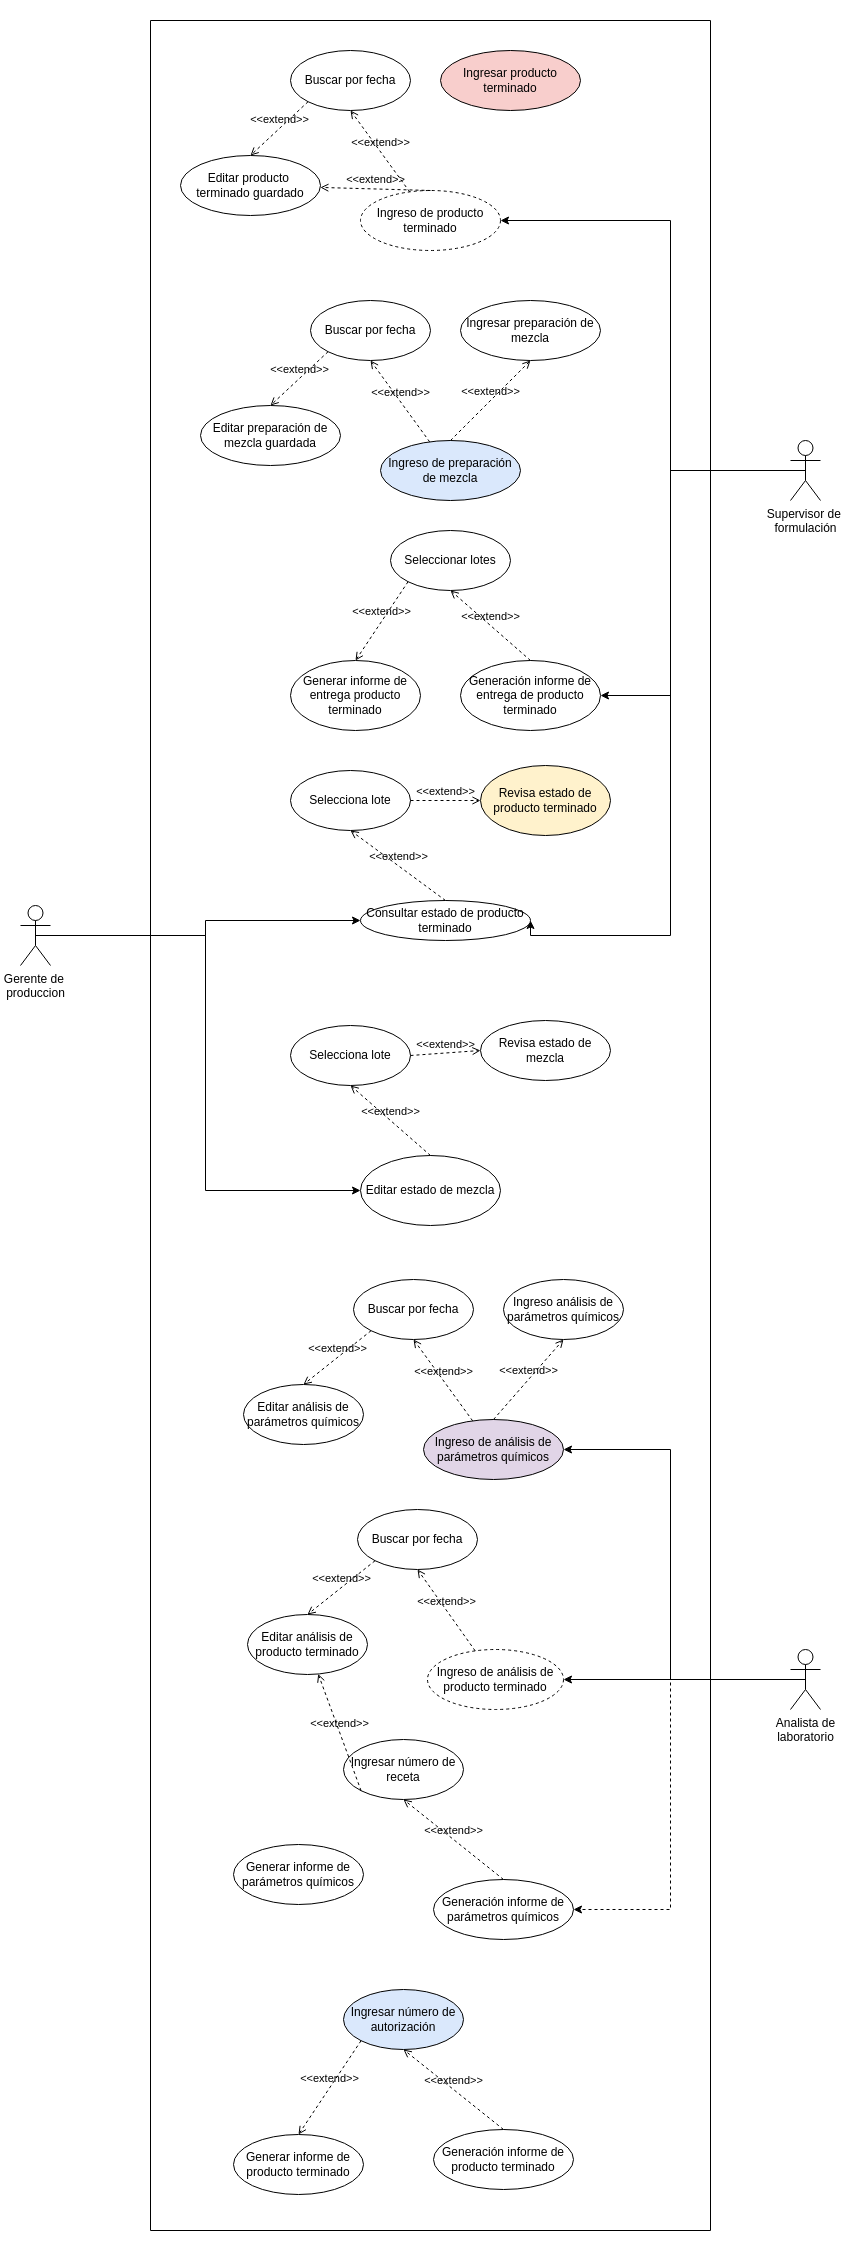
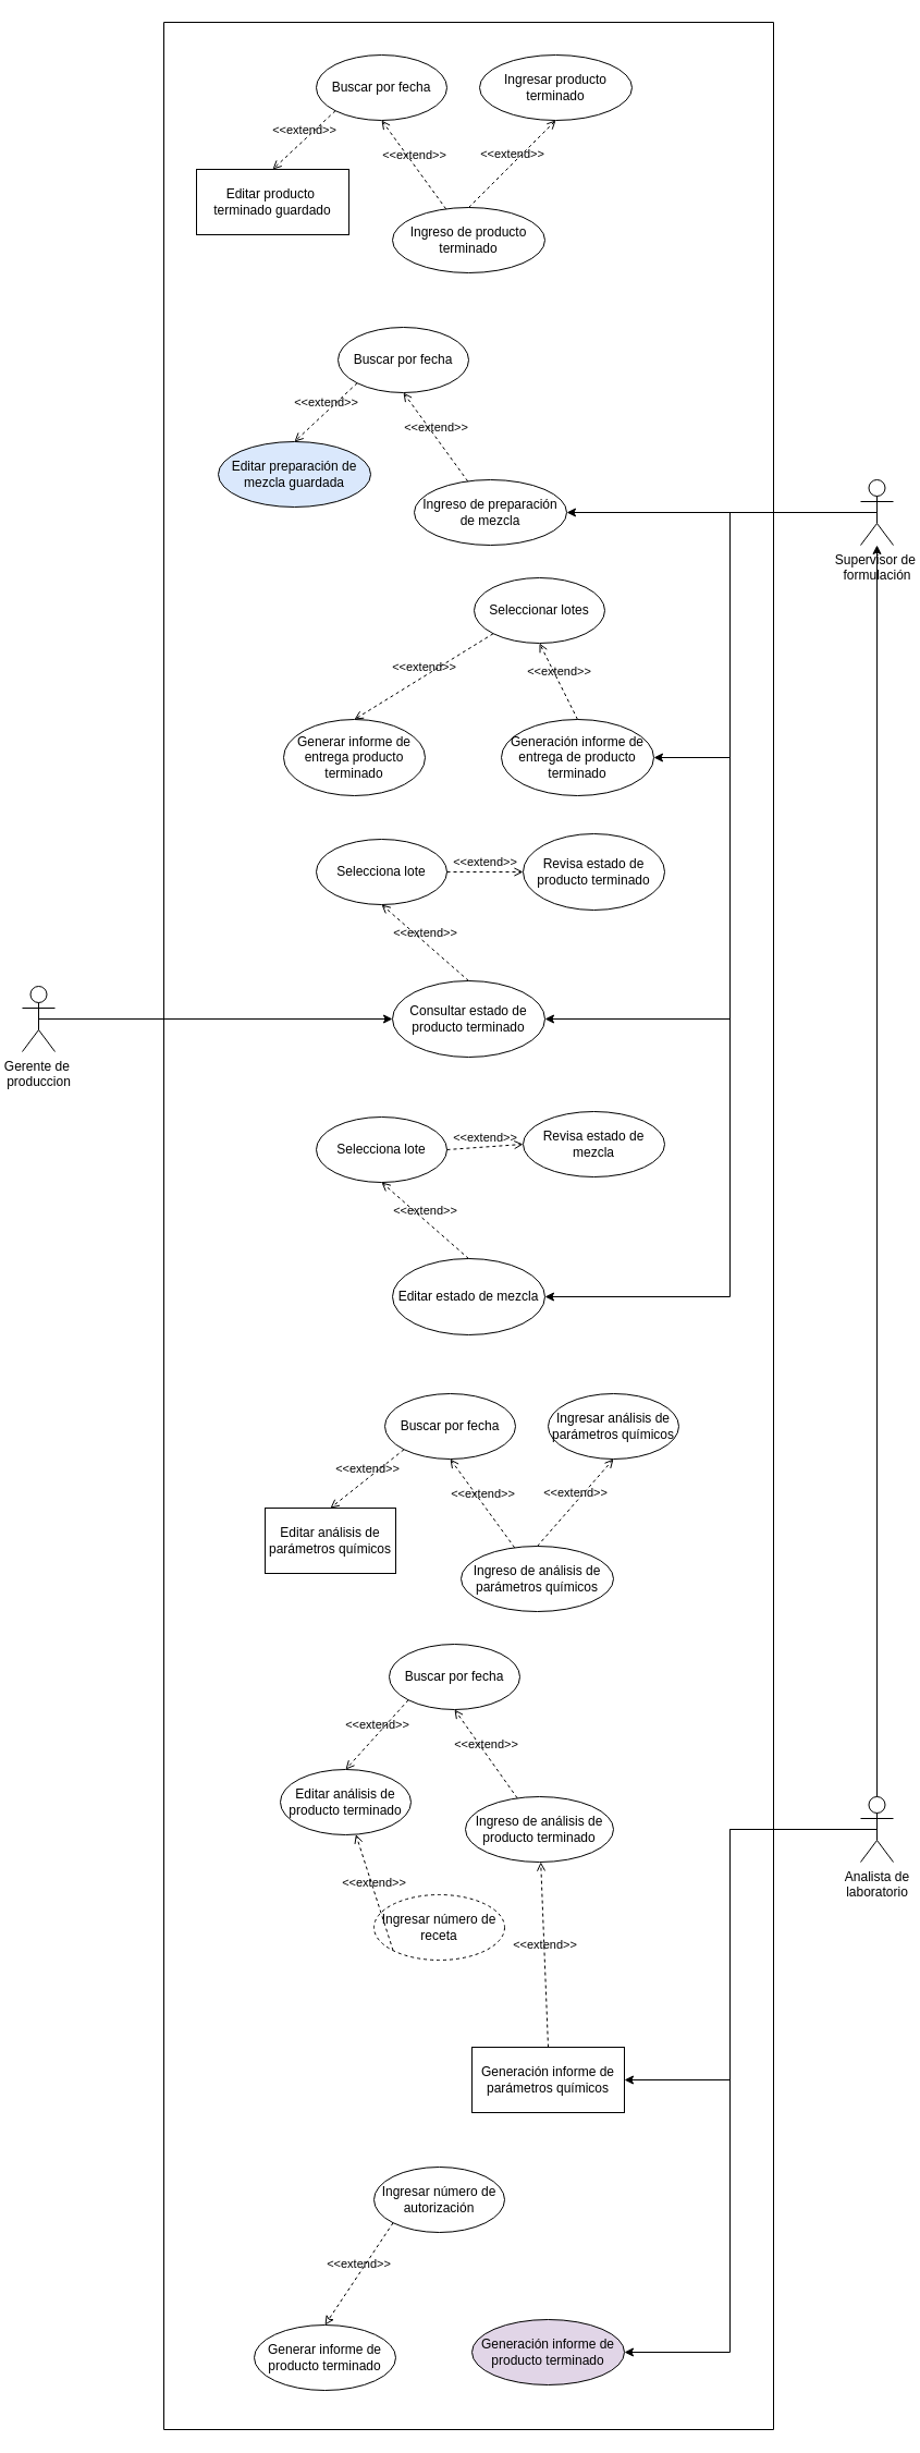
- <mxCell id="37" value="Ingresar producto terminado" style="ellipse;whiteSpace=wrap;html=1;fillColor=#f8cecc;" vertex="1" parent="8"><mxGeometry x="290" y="30" width="140" height="60" as="geometry" /></mxCell>
+ <mxCell id="37" value="Ingresar producto terminado" style="ellipse;whiteSpace=wrap;html=1;" vertex="1" parent="8"><mxGeometry x="290" y="30" width="140" height="60" as="geometry" /></mxCell>
- <mxCell id="35" value="&lt;div&gt;Editar producto&amp;nbsp;&lt;/div&gt;&lt;div&gt;terminado guardado&lt;/div&gt;" style="ellipse;whiteSpace=wrap;html=1;" vertex="1" parent="8"><mxGeometry x="30" y="135" width="140" height="60" as="geometry" /></mxCell>
+ <mxCell id="35" value="&lt;div&gt;Editar producto&amp;nbsp;&lt;/div&gt;&lt;div&gt;terminado guardado&lt;/div&gt;" style="whiteSpace=wrap;html=1;rounded=0;" vertex="1" parent="8"><mxGeometry x="30" y="135" width="140" height="60" as="geometry" /></mxCell>
- <mxCell id="36" value="&amp;lt;&amp;lt;extend&amp;gt;&amp;gt;" style="html=1;verticalAlign=bottom;labelBackgroundColor=none;endArrow=open;endFill=0;dashed=1;rounded=0;exitX=0.5;exitY=0;exitDx=0;exitDy=0;" edge="1" source="31" target="35" parent="8"><mxGeometry width="160" relative="1" as="geometry"><mxPoint x="437" y="171" as="sourcePoint" /><mxPoint x="550" y="199.5" as="targetPoint" /></mxGeometry></mxCell>
+ <mxCell id="36" value="&amp;lt;&amp;lt;extend&amp;gt;&amp;gt;" style="html=1;verticalAlign=bottom;labelBackgroundColor=none;endArrow=open;endFill=0;dashed=1;rounded=0;entryX=0.5;entryY=1;entryDx=0;entryDy=0;exitX=0.5;exitY=0;exitDx=0;exitDy=0;" edge="1" source="31" target="37" parent="8"><mxGeometry width="160" relative="1" as="geometry"><mxPoint x="437" y="171" as="sourcePoint" /><mxPoint x="550" y="199.5" as="targetPoint" /></mxGeometry></mxCell>
- <mxCell id="31" value="&lt;div&gt;Ingreso de producto terminado&lt;br&gt;&lt;/div&gt;" style="ellipse;whiteSpace=wrap;html=1;dashed=1;" vertex="1" parent="8"><mxGeometry x="210" y="170" width="140" height="60" as="geometry" /></mxCell>
+ <mxCell id="31" value="&lt;div&gt;Ingreso de producto terminado&lt;br&gt;&lt;/div&gt;" style="ellipse;whiteSpace=wrap;html=1;" vertex="1" parent="8"><mxGeometry x="210" y="170" width="140" height="60" as="geometry" /></mxCell>
- <mxCell id="2" style="edgeStyle=orthogonalEdgeStyle;rounded=0;orthogonalLoop=1;jettySize=auto;html=1;exitX=0.5;exitY=0.5;exitDx=0;exitDy=0;exitPerimeter=0;entryX=1;entryY=0.5;entryDx=0;entryDy=0;" edge="1" parent="1" source="7" target="31"><mxGeometry relative="1" as="geometry"><Array as="points"><mxPoint x="670" y="470" /><mxPoint x="670" y="220" /></Array></mxGeometry></mxCell>
- <mxCell id="44" value="Ingresar preparación de mezcla" style="ellipse;whiteSpace=wrap;html=1;" vertex="1" parent="8"><mxGeometry x="310" y="280" width="140" height="60" as="geometry" /></mxCell>
- <mxCell id="43" value="&amp;lt;&amp;lt;extend&amp;gt;&amp;gt;" style="html=1;verticalAlign=bottom;labelBackgroundColor=none;endArrow=open;endFill=0;dashed=1;rounded=0;entryX=0.5;entryY=1;entryDx=0;entryDy=0;exitX=0.5;exitY=0;exitDx=0;exitDy=0;" edge="1" source="38" target="44" parent="8"><mxGeometry width="160" relative="1" as="geometry"><mxPoint x="457" y="421" as="sourcePoint" /><mxPoint x="570" y="449.5" as="targetPoint" /></mxGeometry></mxCell>
- <mxCell id="42" value="Editar preparación de mezcla guardada" style="ellipse;whiteSpace=wrap;html=1;" vertex="1" parent="8"><mxGeometry x="50" y="385" width="140" height="60" as="geometry" /></mxCell>
+ <mxCell id="42" value="Editar preparación de mezcla guardada" style="ellipse;whiteSpace=wrap;html=1;fillColor=#dae8fc;" vertex="1" parent="8"><mxGeometry x="50" y="385" width="140" height="60" as="geometry" /></mxCell>
- <mxCell id="38" value="&lt;div&gt;Ingreso de preparación de mezcla&lt;br&gt;&lt;/div&gt;" style="ellipse;whiteSpace=wrap;html=1;fillColor=#dae8fc;" vertex="1" parent="8"><mxGeometry x="230" y="420" width="140" height="60" as="geometry" /></mxCell>
+ <mxCell id="38" value="&lt;div&gt;Ingreso de preparación de mezcla&lt;br&gt;&lt;/div&gt;" style="ellipse;whiteSpace=wrap;html=1;" vertex="1" parent="8"><mxGeometry x="230" y="420" width="140" height="60" as="geometry" /></mxCell>
+ <mxCell id="3" style="edgeStyle=orthogonalEdgeStyle;rounded=0;orthogonalLoop=1;jettySize=auto;html=1;exitX=0.5;exitY=0.5;exitDx=0;exitDy=0;exitPerimeter=0;entryX=1;entryY=0.5;entryDx=0;entryDy=0;" edge="1" parent="1" source="7" target="38"><mxGeometry relative="1" as="geometry"><Array as="points"><mxPoint x="805" y="470" /></Array></mxGeometry></mxCell>
- <mxCell id="46" value="Seleccionar lotes" style="ellipse;whiteSpace=wrap;html=1;" vertex="1" parent="8"><mxGeometry x="240" y="510" width="120" height="60" as="geometry" /></mxCell>
+ <mxCell id="46" value="Seleccionar lotes" style="ellipse;whiteSpace=wrap;html=1;" vertex="1" parent="8"><mxGeometry x="285" y="510" width="120" height="60" as="geometry" /></mxCell>
- <mxCell id="47" value="Generar informe de entrega producto terminado" style="ellipse;whiteSpace=wrap;html=1;" vertex="1" parent="8"><mxGeometry x="140" y="640" width="130" height="70" as="geometry" /></mxCell>
+ <mxCell id="47" value="Generar informe de entrega producto terminado" style="ellipse;whiteSpace=wrap;html=1;" vertex="1" parent="8"><mxGeometry x="110" y="640" width="130" height="70" as="geometry" /></mxCell>
- <mxCell id="52" value="Revisa estado de producto terminado" style="ellipse;whiteSpace=wrap;html=1;fillColor=#fff2cc;" vertex="1" parent="8"><mxGeometry x="330" y="745" width="130" height="70" as="geometry" /></mxCell>
+ <mxCell id="52" value="Revisa estado de producto terminado" style="ellipse;whiteSpace=wrap;html=1;" vertex="1" parent="8"><mxGeometry x="330" y="745" width="130" height="70" as="geometry" /></mxCell>
- <mxCell id="50" value="Consultar estado de producto terminado" style="ellipse;whiteSpace=wrap;html=1;" vertex="1" parent="8"><mxGeometry x="210" y="880" width="170" height="40" as="geometry" /></mxCell>
+ <mxCell id="50" value="Consultar estado de producto terminado" style="ellipse;whiteSpace=wrap;html=1;" vertex="1" parent="8"><mxGeometry x="210" y="880" width="140" height="70" as="geometry" /></mxCell>
- <mxCell id="61" style="edgeStyle=orthogonalEdgeStyle;rounded=0;orthogonalLoop=1;jettySize=auto;html=1;exitX=0.5;exitY=0.5;exitDx=0;exitDy=0;exitPerimeter=0;entryX=0;entryY=0.5;entryDx=0;entryDy=0;" edge="1" parent="1" source="62" target="55"><mxGeometry relative="1" as="geometry" /></mxCell>
+ <mxCell id="6" style="edgeStyle=orthogonalEdgeStyle;rounded=0;orthogonalLoop=1;jettySize=auto;html=1;exitX=0.5;exitY=0.5;exitDx=0;exitDy=0;exitPerimeter=0;entryX=1;entryY=0.5;entryDx=0;entryDy=0;" edge="1" parent="1" source="7" target="55"><mxGeometry relative="1" as="geometry"><Array as="points"><mxPoint x="670" y="470" /><mxPoint x="670" y="1190" /></Array></mxGeometry></mxCell>
- <mxCell id="16" value="Ingreso análisis de parámetros químicos" style="ellipse;whiteSpace=wrap;html=1;" vertex="1" parent="8"><mxGeometry x="353" y="1259" width="120" height="60" as="geometry" /></mxCell>
+ <mxCell id="16" value="Ingresar análisis de parámetros químicos" style="ellipse;whiteSpace=wrap;html=1;" vertex="1" parent="8"><mxGeometry x="353" y="1259" width="120" height="60" as="geometry" /></mxCell>
- <mxCell id="14" value="Editar análisis de parámetros químicos" style="ellipse;whiteSpace=wrap;html=1;" vertex="1" parent="8"><mxGeometry x="93" y="1364" width="120" height="60" as="geometry" /></mxCell>
+ <mxCell id="14" value="Editar análisis de parámetros químicos" style="whiteSpace=wrap;html=1;rounded=0;" vertex="1" parent="8"><mxGeometry x="93" y="1364" width="120" height="60" as="geometry" /></mxCell>
- <mxCell id="9" value="&lt;div&gt;Ingreso de análisis de parámetros químicos&lt;br&gt;&lt;/div&gt;" style="ellipse;whiteSpace=wrap;html=1;fillColor=#e1d5e7;" parent="8" vertex="1"><mxGeometry x="273" y="1399" width="140" height="60" as="geometry" /></mxCell>
+ <mxCell id="9" value="&lt;div&gt;Ingreso de análisis de parámetros químicos&lt;br&gt;&lt;/div&gt;" style="ellipse;whiteSpace=wrap;html=1;" parent="8" vertex="1"><mxGeometry x="273" y="1399" width="140" height="60" as="geometry" /></mxCell>
- <mxCell id="64" style="edgeStyle=orthogonalEdgeStyle;rounded=0;orthogonalLoop=1;jettySize=auto;html=1;exitX=0.5;exitY=0.5;exitDx=0;exitDy=0;exitPerimeter=0;entryX=1;entryY=0.5;entryDx=0;entryDy=0;" edge="1" parent="1" source="67" target="9"><mxGeometry relative="1" as="geometry"><Array as="points"><mxPoint x="670" y="1679" /><mxPoint x="670" y="1449" /></Array></mxGeometry></mxCell>
- <mxCell id="21" value="Editar análisis de producto terminado" style="ellipse;whiteSpace=wrap;html=1;" vertex="1" parent="8"><mxGeometry x="97" y="1594" width="120" height="60" as="geometry" /></mxCell>
+ <mxCell id="21" value="Editar análisis de producto terminado" style="ellipse;whiteSpace=wrap;html=1;" vertex="1" parent="8"><mxGeometry x="107" y="1604" width="120" height="60" as="geometry" /></mxCell>
- <mxCell id="17" value="&lt;div&gt;Ingreso de análisis de producto terminado&lt;br&gt;&lt;/div&gt;" style="ellipse;whiteSpace=wrap;html=1;dashed=1;" vertex="1" parent="8"><mxGeometry x="277" y="1629" width="136" height="60" as="geometry" /></mxCell>
+ <mxCell id="17" value="&lt;div&gt;Ingreso de análisis de producto terminado&lt;br&gt;&lt;/div&gt;" style="ellipse;whiteSpace=wrap;html=1;" vertex="1" parent="8"><mxGeometry x="277" y="1629" width="136" height="60" as="geometry" /></mxCell>
- <mxCell id="63" style="edgeStyle=orthogonalEdgeStyle;rounded=0;orthogonalLoop=1;jettySize=auto;html=1;exitX=0.5;exitY=0.5;exitDx=0;exitDy=0;exitPerimeter=0;entryX=1;entryY=0.5;entryDx=0;entryDy=0;" edge="1" parent="1" source="67" target="17"><mxGeometry relative="1" as="geometry" /></mxCell>
+ <mxCell id="63" style="edgeStyle=orthogonalEdgeStyle;rounded=0;orthogonalLoop=1;jettySize=auto;html=1;exitX=0.5;exitY=0.5;exitDx=0;exitDy=0;exitPerimeter=0;" edge="1" parent="1" source="67" target="7"><mxGeometry relative="1" as="geometry" /></mxCell>
- <mxCell id="23" value="Ingresar número de receta" style="ellipse;whiteSpace=wrap;html=1;" vertex="1" parent="8"><mxGeometry x="193" y="1719" width="120" height="60" as="geometry" /></mxCell>
+ <mxCell id="23" value="Ingresar número de receta" style="ellipse;whiteSpace=wrap;html=1;dashed=1;" vertex="1" parent="8"><mxGeometry x="193" y="1719" width="120" height="60" as="geometry" /></mxCell>
- <mxCell id="22" value="&amp;lt;&amp;lt;extend&amp;gt;&amp;gt;" style="html=1;verticalAlign=bottom;labelBackgroundColor=none;endArrow=open;endFill=0;dashed=1;rounded=0;entryX=0.5;entryY=1;entryDx=0;entryDy=0;exitX=0.5;exitY=0;exitDx=0;exitDy=0;" edge="1" parent="8" target="23" source="10"><mxGeometry width="160" relative="1" as="geometry"><mxPoint x="311" y="1860" as="sourcePoint" /><mxPoint x="423" y="1888.5" as="targetPoint" /></mxGeometry></mxCell>
+ <mxCell id="22" value="&amp;lt;&amp;lt;extend&amp;gt;&amp;gt;" style="html=1;verticalAlign=bottom;labelBackgroundColor=none;endArrow=open;endFill=0;dashed=1;rounded=0;exitX=0.5;exitY=0;exitDx=0;exitDy=0;" edge="1" parent="8" target="17" source="10"><mxGeometry width="160" relative="1" as="geometry"><mxPoint x="311" y="1860" as="sourcePoint" /><mxPoint x="423" y="1888.5" as="targetPoint" /></mxGeometry></mxCell>
- <mxCell id="25" value="Generar informe de parámetros químicos" style="ellipse;whiteSpace=wrap;html=1;" vertex="1" parent="8"><mxGeometry x="83" y="1824" width="130" height="60" as="geometry" /></mxCell>
- <mxCell id="10" value="Generación informe de parámetros químicos" style="ellipse;whiteSpace=wrap;html=1;" parent="8" vertex="1"><mxGeometry x="283" y="1859" width="140" height="60" as="geometry" /></mxCell>
+ <mxCell id="10" value="Generación informe de parámetros químicos" style="whiteSpace=wrap;html=1;rounded=0;" parent="8" vertex="1"><mxGeometry x="283" y="1859" width="140" height="60" as="geometry" /></mxCell>
- <mxCell id="65" style="edgeStyle=orthogonalEdgeStyle;rounded=0;orthogonalLoop=1;jettySize=auto;html=1;exitX=0.5;exitY=0.5;exitDx=0;exitDy=0;exitPerimeter=0;entryX=1;entryY=0.5;entryDx=0;entryDy=0;dashed=1;" edge="1" parent="1" source="67" target="10"><mxGeometry relative="1" as="geometry"><Array as="points"><mxPoint x="670" y="1679" /><mxPoint x="670" y="1909" /></Array></mxGeometry></mxCell>
+ <mxCell id="65" style="edgeStyle=orthogonalEdgeStyle;rounded=0;orthogonalLoop=1;jettySize=auto;html=1;exitX=0.5;exitY=0.5;exitDx=0;exitDy=0;exitPerimeter=0;entryX=1;entryY=0.5;entryDx=0;entryDy=0;" edge="1" parent="1" source="67" target="10"><mxGeometry relative="1" as="geometry"><Array as="points"><mxPoint x="670" y="1679" /><mxPoint x="670" y="1909" /></Array></mxGeometry></mxCell>
- <mxCell id="28" value="Ingresar número de autorización" style="ellipse;whiteSpace=wrap;html=1;fillColor=#dae8fc;" vertex="1" parent="8"><mxGeometry x="193" y="1969" width="120" height="60" as="geometry" /></mxCell>
+ <mxCell id="28" value="Ingresar número de autorización" style="ellipse;whiteSpace=wrap;html=1;" vertex="1" parent="8"><mxGeometry x="193" y="1969" width="120" height="60" as="geometry" /></mxCell>
+ <mxCell id="66" style="edgeStyle=orthogonalEdgeStyle;rounded=0;orthogonalLoop=1;jettySize=auto;html=1;exitX=0.5;exitY=0.5;exitDx=0;exitDy=0;exitPerimeter=0;entryX=1;entryY=0.5;entryDx=0;entryDy=0;" edge="1" parent="1" source="67" target="26"><mxGeometry relative="1" as="geometry"><Array as="points"><mxPoint x="670" y="1679" /><mxPoint x="670" y="2159" /></Array></mxGeometry></mxCell>
- <mxCell id="27" value="&amp;lt;&amp;lt;extend&amp;gt;&amp;gt;" style="html=1;verticalAlign=bottom;labelBackgroundColor=none;endArrow=open;endFill=0;dashed=1;rounded=0;entryX=0.5;entryY=1;entryDx=0;entryDy=0;exitX=0.5;exitY=0;exitDx=0;exitDy=0;" edge="1" parent="8" source="26" target="28"><mxGeometry width="160" relative="1" as="geometry"><mxPoint x="311" y="2110" as="sourcePoint" /><mxPoint x="423" y="2138.5" as="targetPoint" /></mxGeometry></mxCell>
- <mxCell id="29" value="&amp;lt;&amp;lt;extend&amp;gt;&amp;gt;" style="html=1;verticalAlign=bottom;labelBackgroundColor=none;endArrow=open;endFill=0;dashed=1;rounded=0;entryX=0.5;entryY=0;entryDx=0;entryDy=0;exitX=0;exitY=1;exitDx=0;exitDy=0;" edge="1" parent="8" source="28" target="30"><mxGeometry width="160" relative="1" as="geometry"><mxPoint x="273" y="2103.5" as="sourcePoint" /><mxPoint x="433" y="2103.5" as="targetPoint" /></mxGeometry></mxCell>
+ <mxCell id="29" value="&amp;lt;&amp;lt;extend&amp;gt;&amp;gt;" style="html=1;verticalAlign=bottom;labelBackgroundColor=none;endArrow=classic;endFill=0;dashed=1;rounded=0;entryX=0.5;entryY=0;entryDx=0;entryDy=0;exitX=0;exitY=1;exitDx=0;exitDy=0;" edge="1" parent="8" source="28" target="30"><mxGeometry width="160" relative="1" as="geometry"><mxPoint x="273" y="2103.5" as="sourcePoint" /><mxPoint x="433" y="2103.5" as="targetPoint" /></mxGeometry></mxCell>
- <mxCell id="26" value="Generación informe de producto terminado" style="ellipse;whiteSpace=wrap;html=1;" vertex="1" parent="8"><mxGeometry x="283" y="2109" width="140" height="60" as="geometry" /></mxCell>
+ <mxCell id="26" value="Generación informe de producto terminado" style="ellipse;whiteSpace=wrap;html=1;fillColor=#e1d5e7;" vertex="1" parent="8"><mxGeometry x="283" y="2109" width="140" height="60" as="geometry" /></mxCell>
